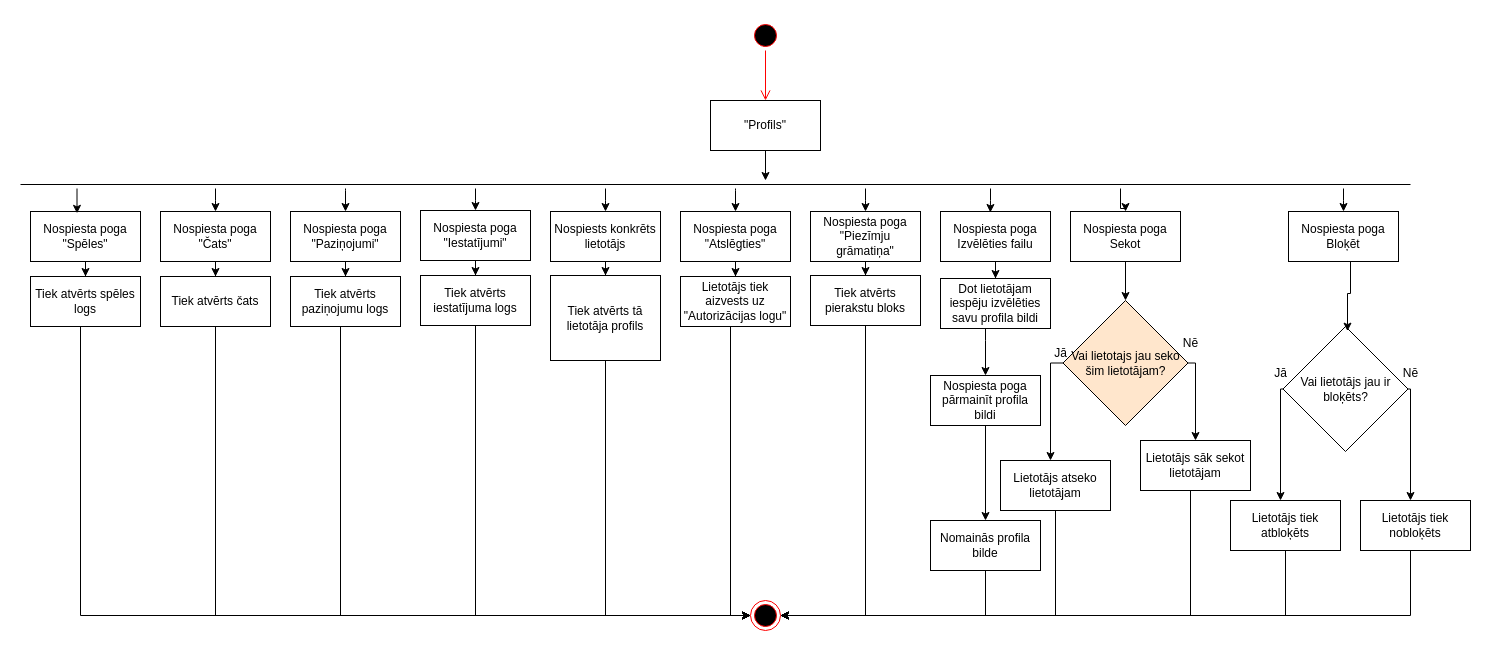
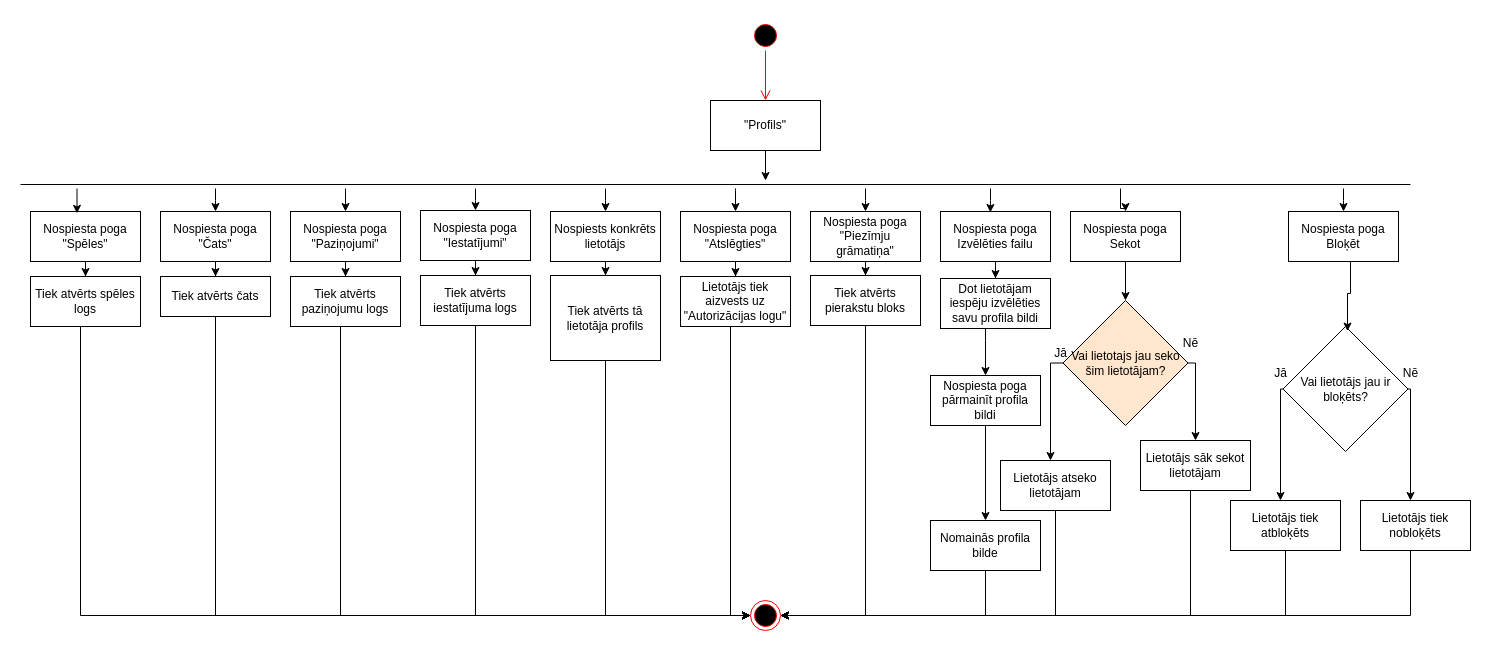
- <mxCell id="35" value="Tiek atvērts čats" style="html=1;whiteSpace=wrap;" vertex="1" parent="1"><mxGeometry x="160" y="276" width="110" height="50" as="geometry" /></mxCell>
+ <mxCell id="35" value="Tiek atvērts čats" style="html=1;whiteSpace=wrap;" vertex="1" parent="1"><mxGeometry x="160" y="276" width="110" height="40" as="geometry" /></mxCell>
